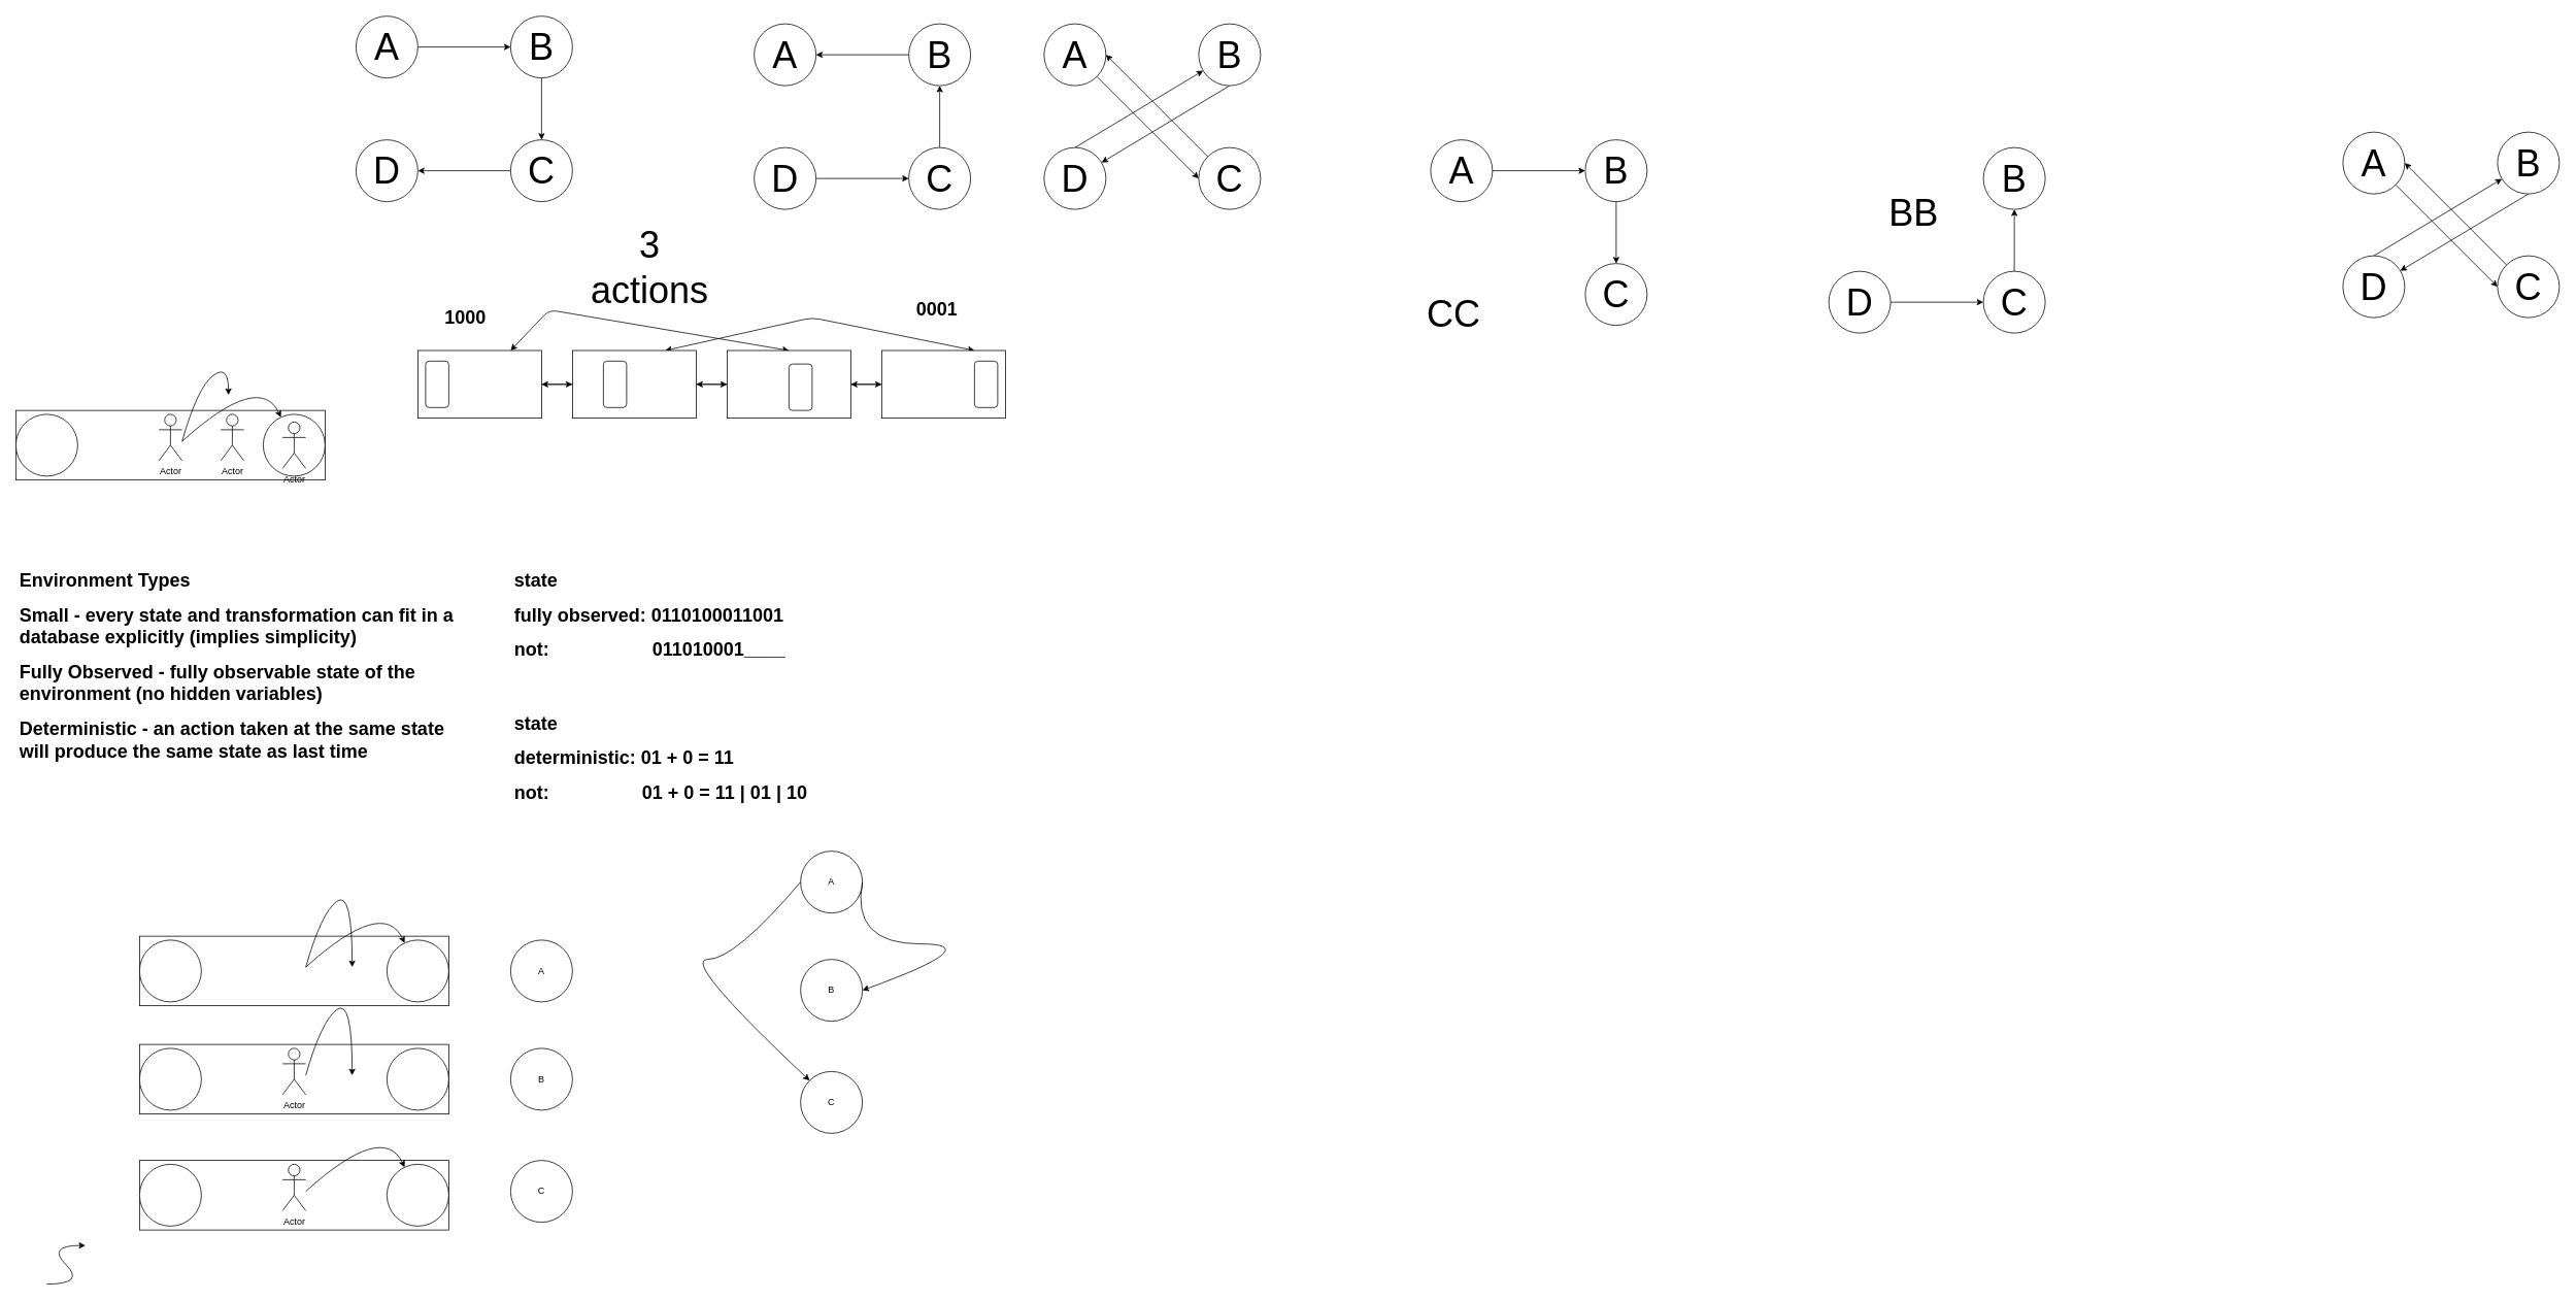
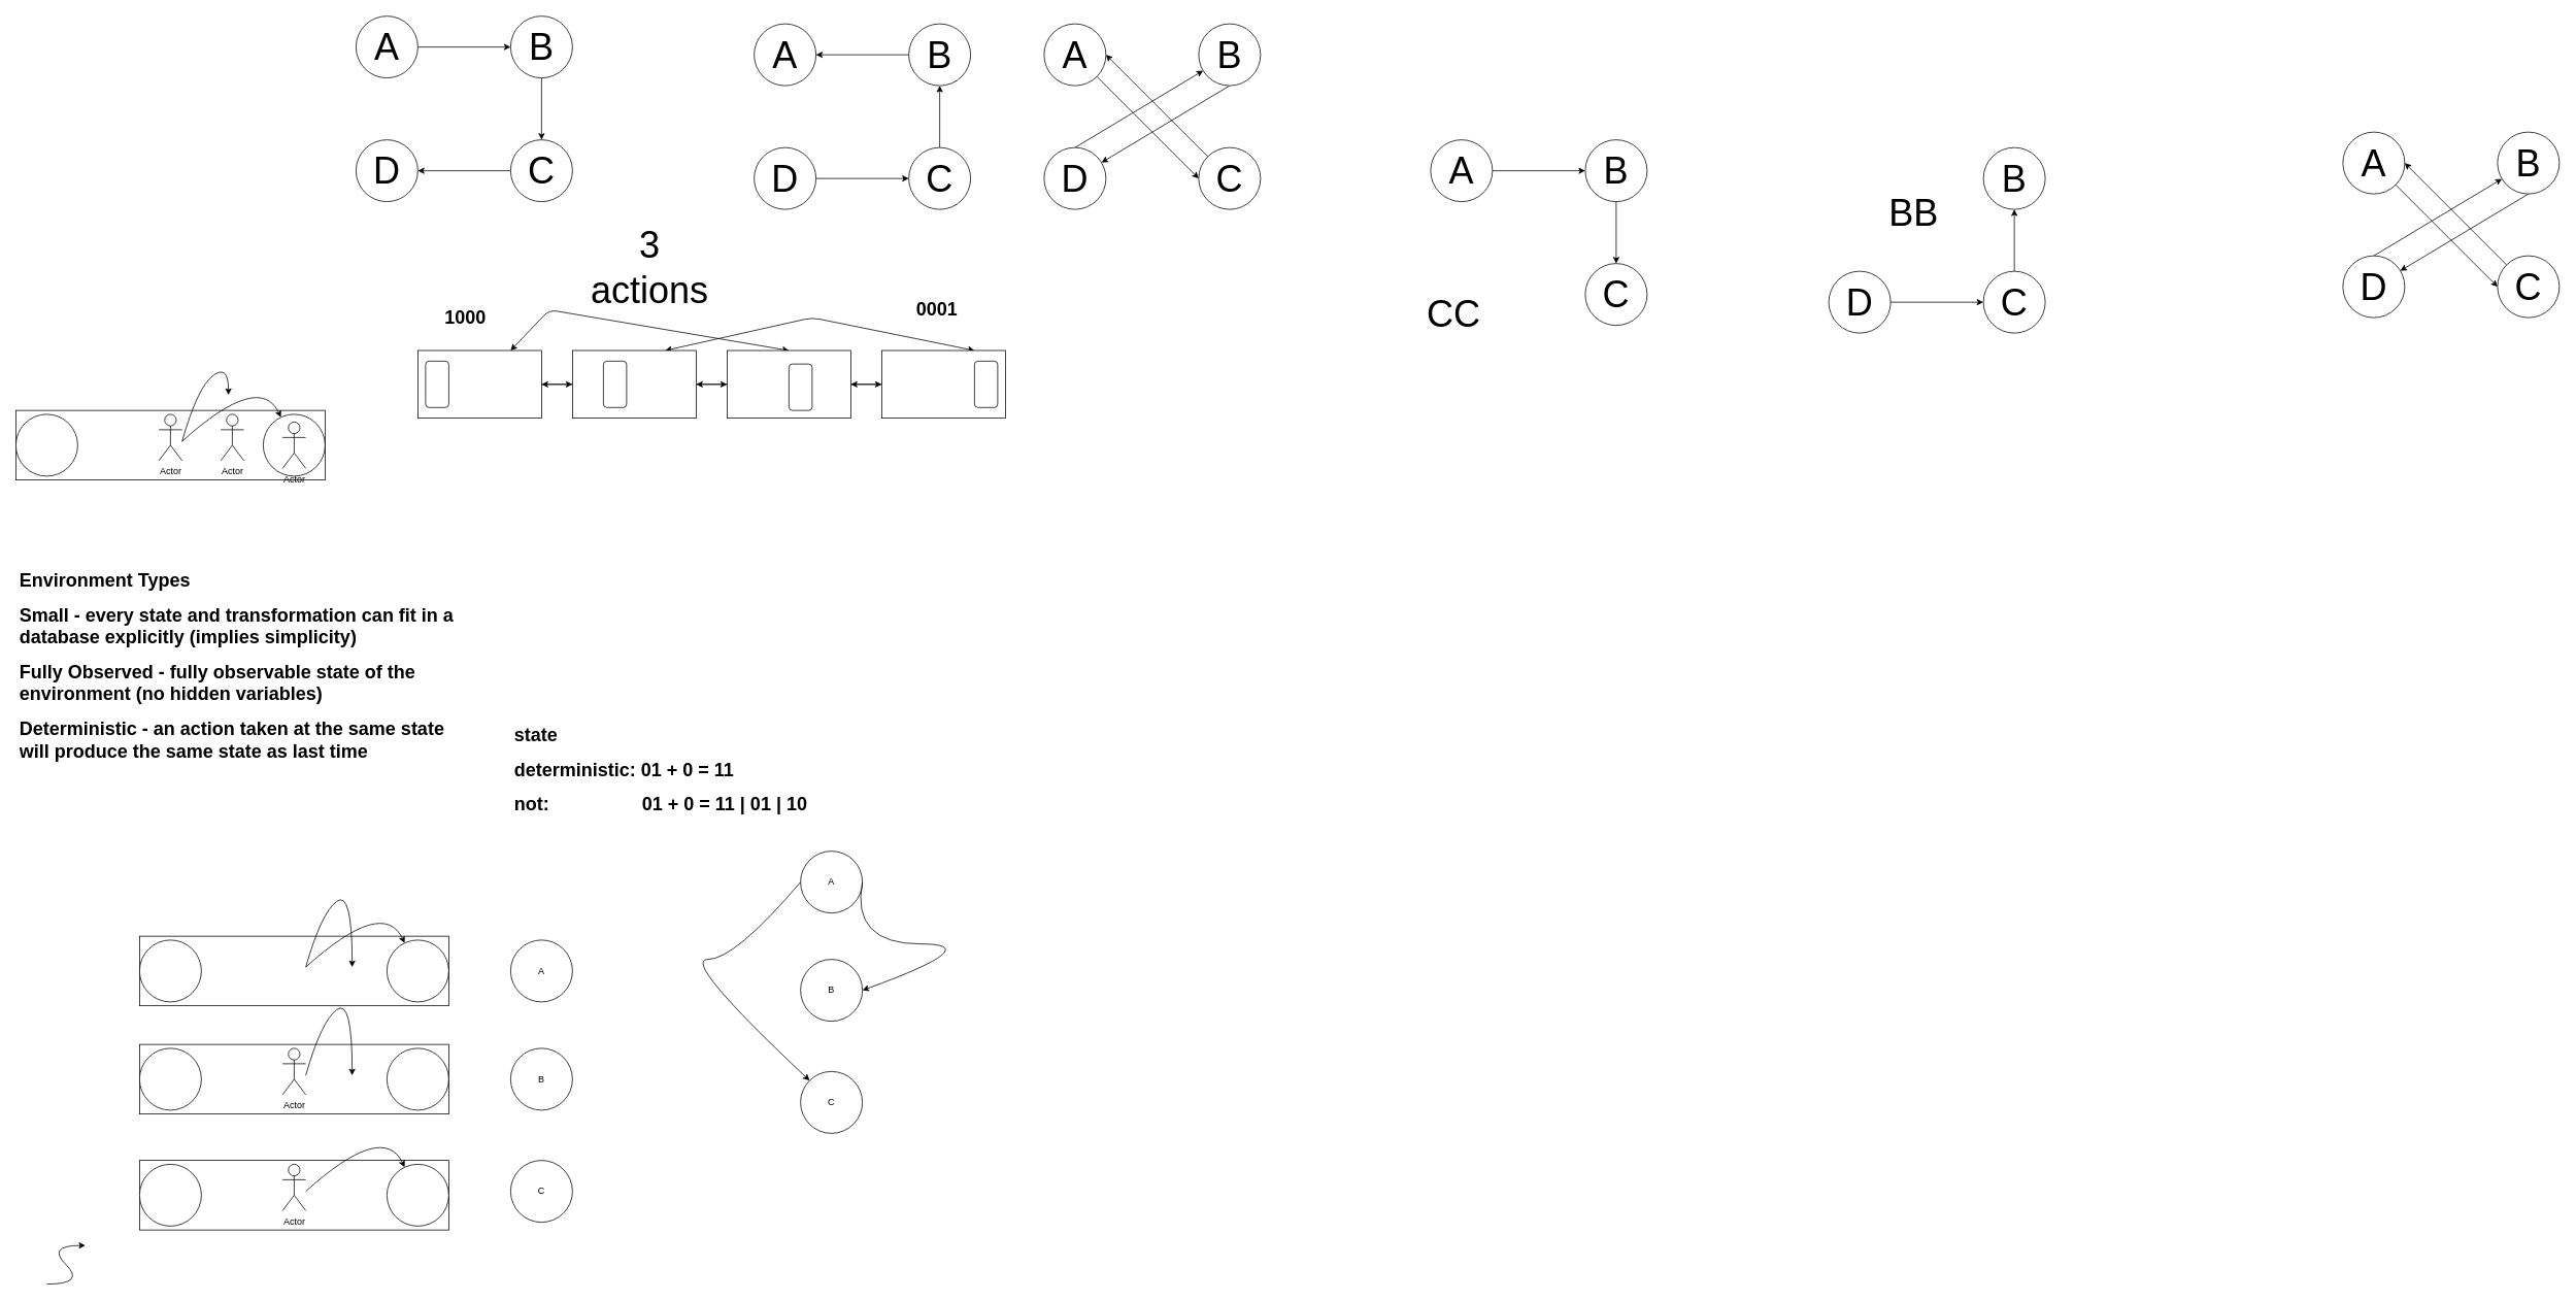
- <mxCell id="34" value="&lt;h1&gt;state&lt;/h1&gt;&lt;div&gt;&lt;h1&gt;fully observed: 0110100011001&lt;/h1&gt;&lt;/div&gt;&lt;h1&gt;not:&amp;nbsp; &amp;nbsp; &amp;nbsp; &amp;nbsp; &amp;nbsp; &amp;nbsp; &amp;nbsp; &amp;nbsp; &amp;nbsp; &amp;nbsp; 011010001____&lt;/h1&gt;" style="text;html=1;strokeColor=none;fillColor=none;spacing=5;spacingTop=-20;whiteSpace=wrap;overflow=hidden;rounded=0;" vertex="1" parent="1"><mxGeometry x="660" y="730" width="400" height="160" as="geometry" /></mxCell>
- <mxCell id="35" value="&lt;h1&gt;state&lt;/h1&gt;&lt;div&gt;&lt;h1&gt;deterministic: 01 + 0 = 11&lt;/h1&gt;&lt;/div&gt;&lt;h1&gt;not:&amp;nbsp; &amp;nbsp; &amp;nbsp; &amp;nbsp; &amp;nbsp; &amp;nbsp; &amp;nbsp; &amp;nbsp; &amp;nbsp; 01 + 0 = 11 | 01 | 10&lt;/h1&gt;" style="text;html=1;strokeColor=none;fillColor=none;spacing=5;spacingTop=-20;whiteSpace=wrap;overflow=hidden;rounded=0;" vertex="1" parent="1"><mxGeometry x="660" y="915" width="400" height="160" as="geometry" /></mxCell>
+ <mxCell id="35" value="&lt;h1&gt;state&lt;/h1&gt;&lt;div&gt;&lt;h1&gt;deterministic: 01 + 0 = 11&lt;/h1&gt;&lt;/div&gt;&lt;h1&gt;not:&amp;nbsp; &amp;nbsp; &amp;nbsp; &amp;nbsp; &amp;nbsp; &amp;nbsp; &amp;nbsp; &amp;nbsp; &amp;nbsp; 01 + 0 = 11 | 01 | 10&lt;/h1&gt;" style="text;html=1;strokeColor=none;fillColor=none;spacing=5;spacingTop=-20;whiteSpace=wrap;overflow=hidden;rounded=0;" vertex="1" parent="1"><mxGeometry x="660" y="930" width="400" height="160" as="geometry" /></mxCell>
